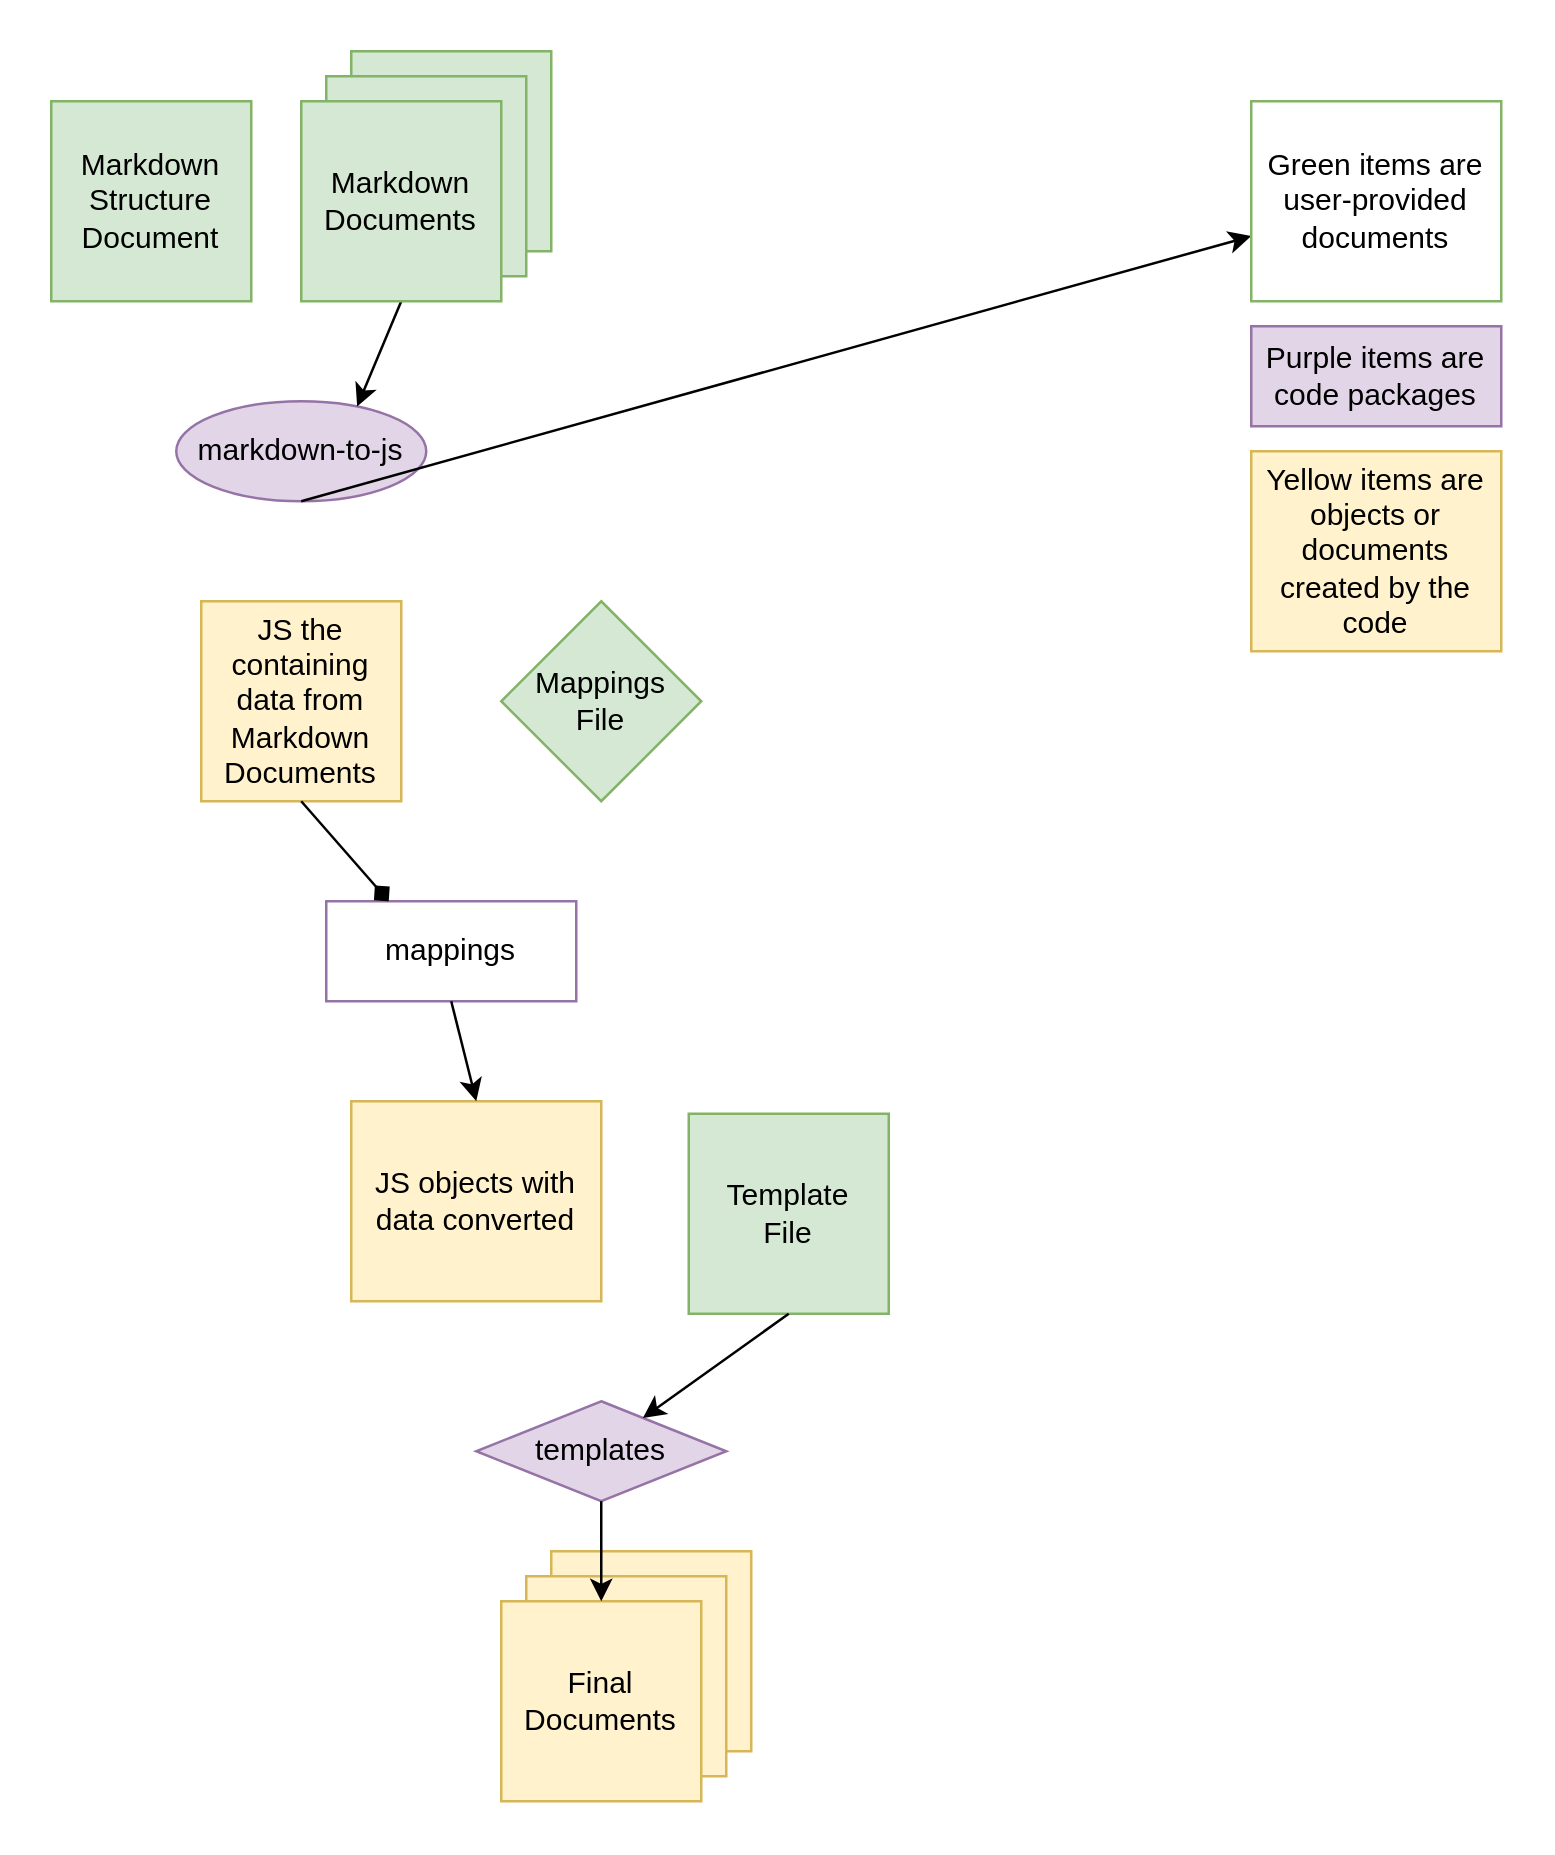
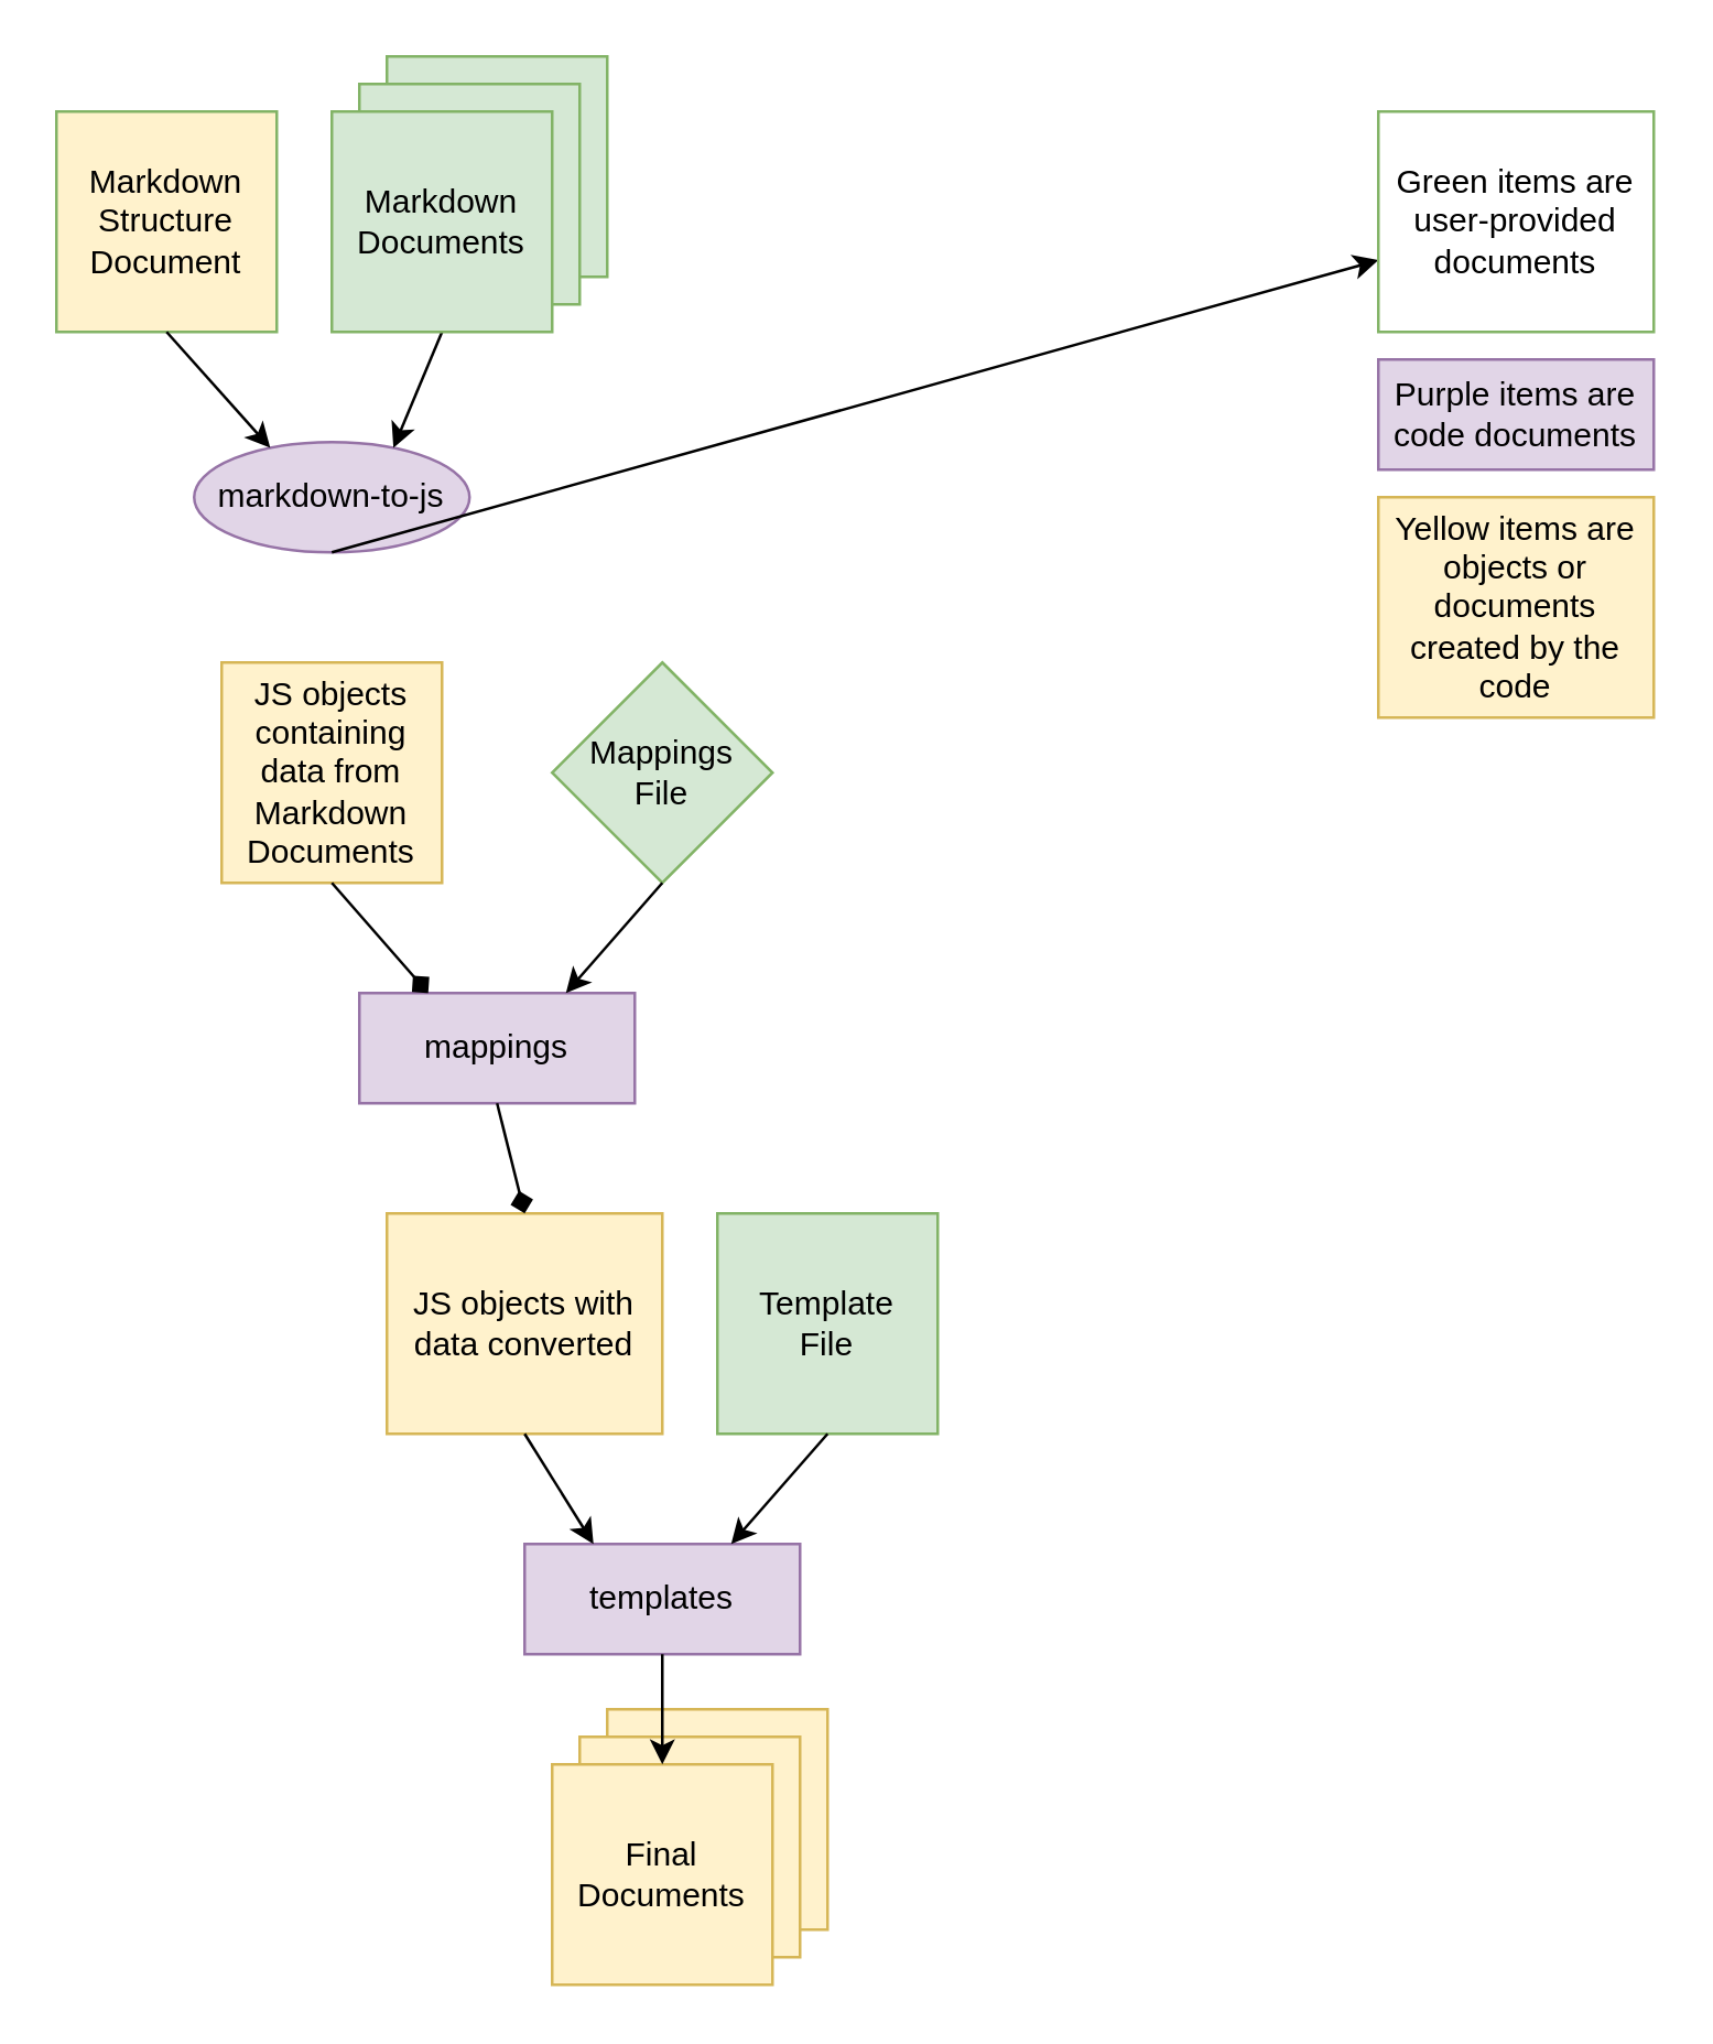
- <mxCell id="2" value="Markdown&lt;br&gt;Structure&lt;br&gt;Document" style="rounded=0;whiteSpace=wrap;html=1;fillColor=#d5e8d4;strokeColor=#82b366;" parent="1" vertex="1"><mxGeometry x="20" y="40" width="80" height="80" as="geometry" /></mxCell>
+ <mxCell id="2" value="Markdown&lt;br&gt;Structure&lt;br&gt;Document" style="rounded=0;whiteSpace=wrap;html=1;fillColor=#fff2cc;strokeColor=#82b366;" parent="1" vertex="1"><mxGeometry x="20" y="40" width="80" height="80" as="geometry" /></mxCell>
+ <mxCell id="5" value="" style="endArrow=classic;html=1;exitX=0.5;exitY=1;exitDx=0;exitDy=0;entryX=0.25;entryY=0;entryDx=0;entryDy=0;" parent="1" source="2" target="4" edge="1"><mxGeometry width="50" height="50" relative="1" as="geometry"><mxPoint x="370" y="310" as="sourcePoint" /><mxPoint x="420" y="260" as="targetPoint" /></mxGeometry></mxCell>
- <mxCell id="21" value="Purple items are code packages" style="rounded=0;whiteSpace=wrap;html=1;fillColor=#e1d5e7;strokeColor=#9673a6;" parent="1" vertex="1"><mxGeometry x="500" y="130" width="100" height="40" as="geometry" /></mxCell>
+ <mxCell id="21" value="Purple items are code documents" style="rounded=0;whiteSpace=wrap;html=1;fillColor=#e1d5e7;strokeColor=#9673a6;" parent="1" vertex="1"><mxGeometry x="500" y="130" width="100" height="40" as="geometry" /></mxCell>
- <mxCell id="7" value="JS the containing data from Markdown Documents" style="rounded=0;whiteSpace=wrap;html=1;fillColor=#fff2cc;strokeColor=#d6b656;" parent="1" vertex="1"><mxGeometry x="80" y="240" width="80" height="80" as="geometry" /></mxCell>
+ <mxCell id="7" value="JS objects containing data from Markdown Documents" style="rounded=0;whiteSpace=wrap;html=1;fillColor=#fff2cc;strokeColor=#d6b656;" parent="1" vertex="1"><mxGeometry x="80" y="240" width="80" height="80" as="geometry" /></mxCell>
+ <mxCell id="12" value="" style="endArrow=classic;html=1;exitX=0.5;exitY=1;exitDx=0;exitDy=0;entryX=0.75;entryY=0;entryDx=0;entryDy=0;" parent="1" source="9" target="10" edge="1"><mxGeometry width="50" height="50" relative="1" as="geometry"><mxPoint x="370" y="360" as="sourcePoint" /><mxPoint x="420" y="310" as="targetPoint" /></mxGeometry></mxCell>
- <mxCell id="10" value="mappings" style="rounded=0;whiteSpace=wrap;html=1;fillColor=#ffffff;strokeColor=#9673a6;" parent="1" vertex="1"><mxGeometry x="130" y="360" width="100" height="40" as="geometry" /></mxCell>
+ <mxCell id="10" value="mappings" style="rounded=0;whiteSpace=wrap;html=1;fillColor=#e1d5e7;strokeColor=#9673a6;" parent="1" vertex="1"><mxGeometry x="130" y="360" width="100" height="40" as="geometry" /></mxCell>
- <mxCell id="14" value="" style="endArrow=classic;html=1;exitX=0.5;exitY=1;exitDx=0;exitDy=0;entryX=0.5;entryY=0;entryDx=0;entryDy=0;" parent="1" source="10" target="13" edge="1"><mxGeometry width="50" height="50" relative="1" as="geometry"><mxPoint x="370" y="460" as="sourcePoint" /><mxPoint x="420" y="410" as="targetPoint" /></mxGeometry></mxCell>
+ <mxCell id="14" value="" style="endArrow=diamond;html=1;exitX=0.5;exitY=1;exitDx=0;exitDy=0;entryX=0.5;entryY=0;entryDx=0;entryDy=0;" parent="1" source="10" target="13" edge="1"><mxGeometry width="50" height="50" relative="1" as="geometry"><mxPoint x="370" y="460" as="sourcePoint" /><mxPoint x="420" y="410" as="targetPoint" /></mxGeometry></mxCell>
- <mxCell id="16" value="Template&lt;br&gt;File" style="rounded=0;whiteSpace=wrap;html=1;fillColor=#d5e8d4;strokeColor=#82b366;" parent="1" vertex="1"><mxGeometry x="275" y="445" width="80" height="80" as="geometry" /></mxCell>
+ <mxCell id="16" value="Template&lt;br&gt;File" style="rounded=0;whiteSpace=wrap;html=1;fillColor=#d5e8d4;strokeColor=#82b366;" parent="1" vertex="1"><mxGeometry x="260" y="440" width="80" height="80" as="geometry" /></mxCell>
+ <mxCell id="18" value="" style="endArrow=classic;html=1;exitX=0.5;exitY=1;exitDx=0;exitDy=0;entryX=0.25;entryY=0;entryDx=0;entryDy=0;" parent="1" source="13" target="15" edge="1"><mxGeometry width="50" height="50" relative="1" as="geometry"><mxPoint x="370" y="520" as="sourcePoint" /><mxPoint x="420" y="470" as="targetPoint" /></mxGeometry></mxCell>
- <mxCell id="15" value="templates" style="rhombus;whiteSpace=wrap;html=1;fillColor=#e1d5e7;strokeColor=#9673a6;" parent="1" vertex="1"><mxGeometry x="190" y="560" width="100" height="40" as="geometry" /></mxCell>
+ <mxCell id="15" value="templates" style="rounded=0;whiteSpace=wrap;html=1;fillColor=#e1d5e7;strokeColor=#9673a6;" parent="1" vertex="1"><mxGeometry x="190" y="560" width="100" height="40" as="geometry" /></mxCell>
